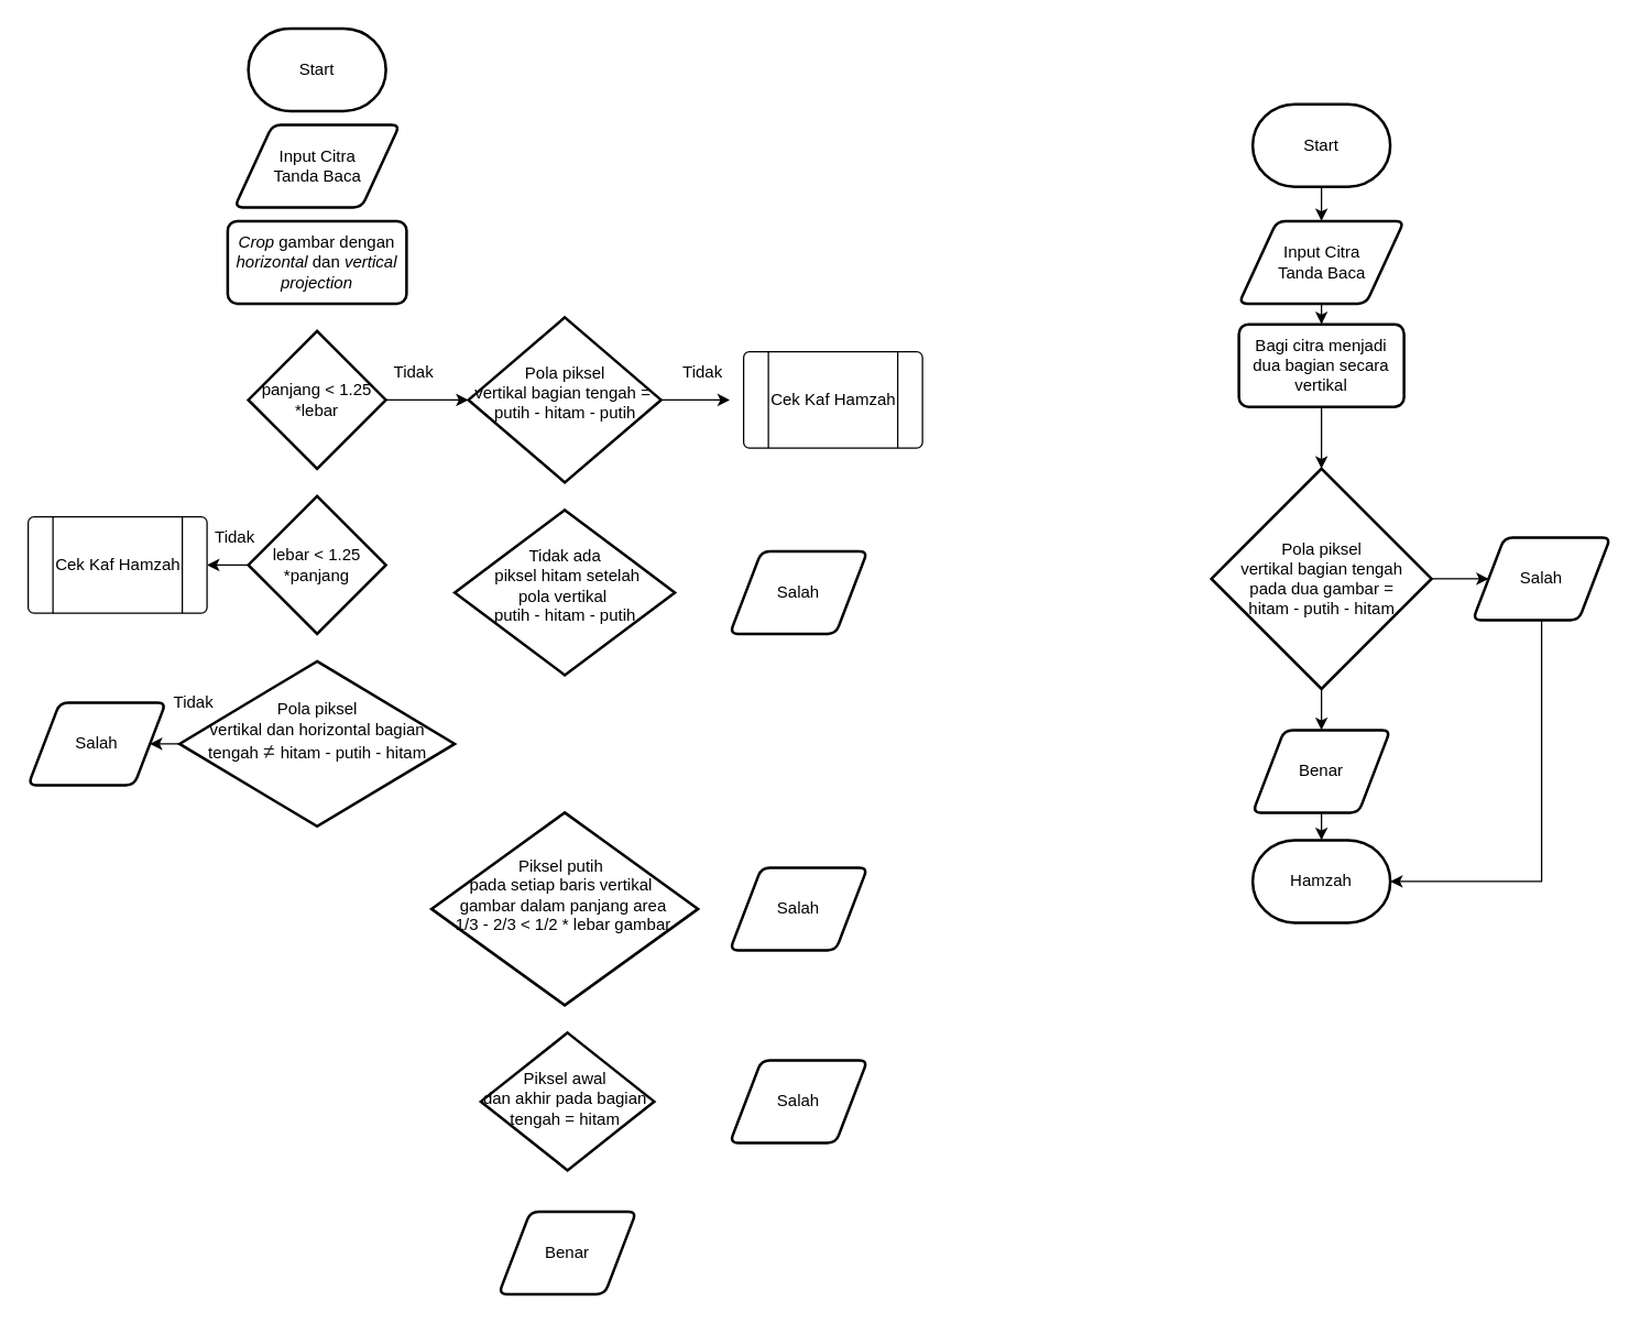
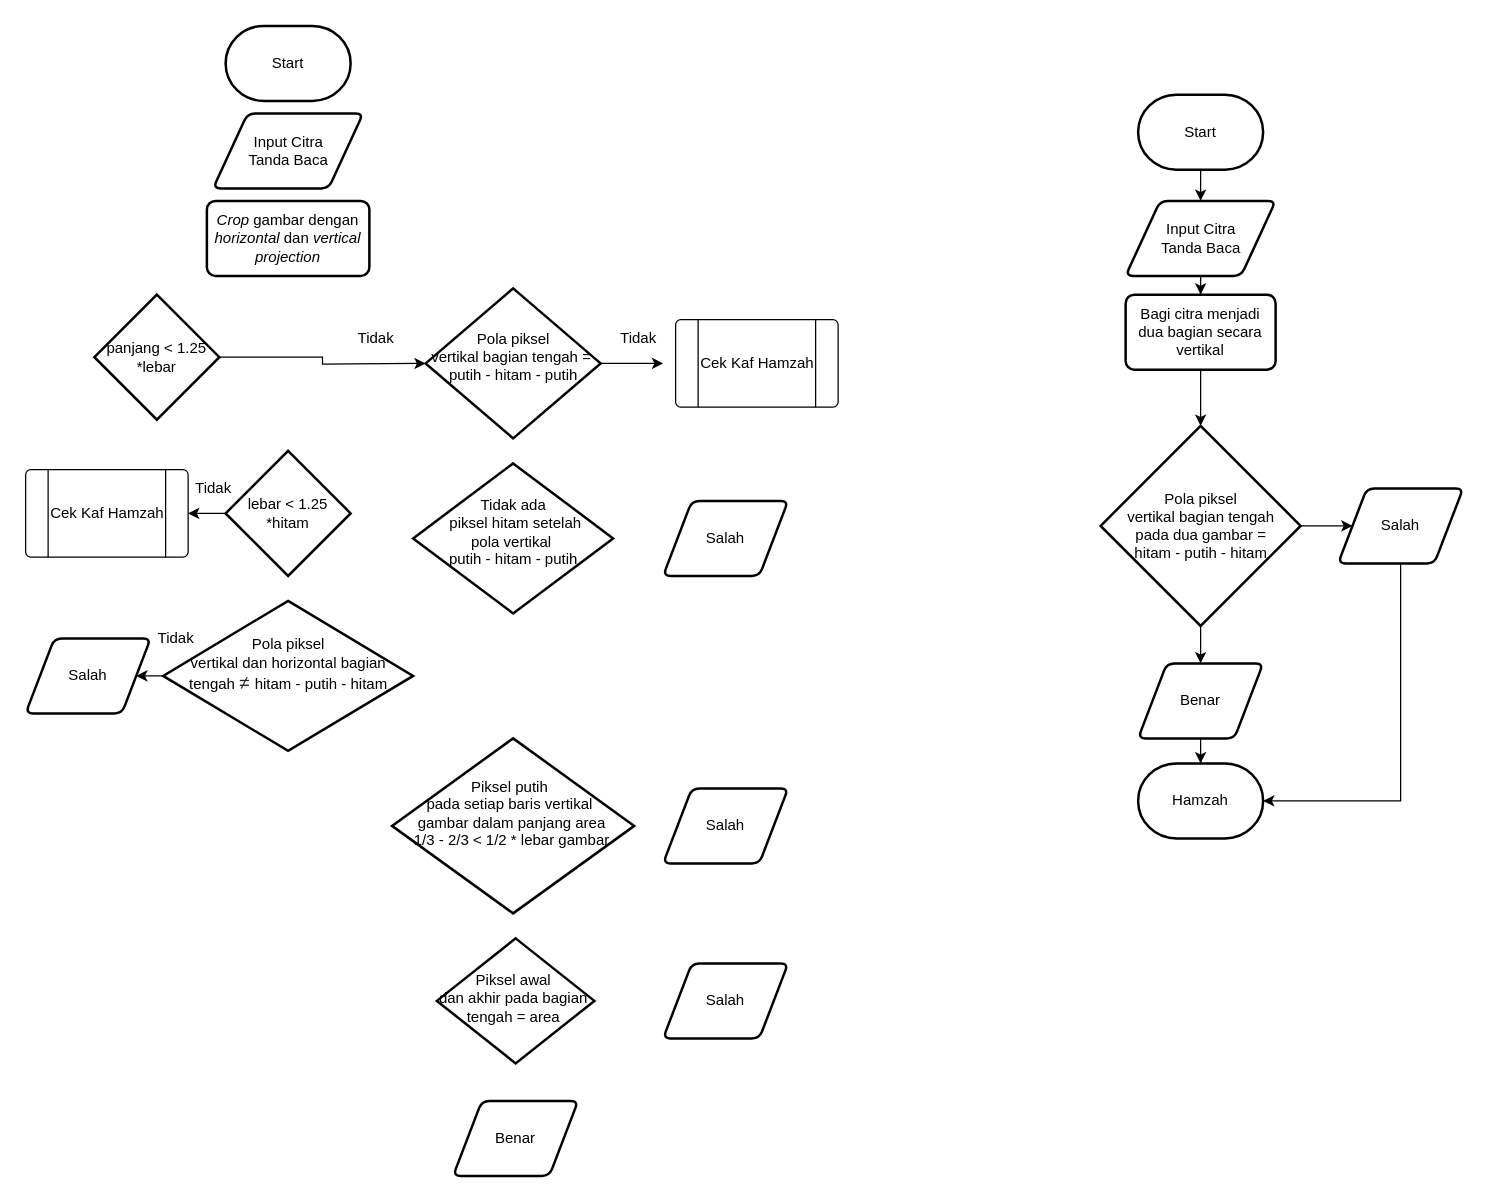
- <mxCell id="6" value="panjang &amp;lt; 1.25 *lebar" style="strokeWidth=2;html=1;shape=mxgraph.flowchart.decision;whiteSpace=wrap;" parent="1" vertex="1"><mxGeometry x="180" y="240" width="100" height="100" as="geometry" /></mxCell>
+ <mxCell id="6" value="panjang &amp;lt; 1.25 *lebar" style="strokeWidth=2;html=1;shape=mxgraph.flowchart.decision;whiteSpace=wrap;" parent="1" vertex="1"><mxGeometry x="75" y="235" width="100" height="100" as="geometry" /></mxCell>
- <mxCell id="44" value="lebar &amp;lt; 1.25 *panjang" style="strokeWidth=2;html=1;shape=mxgraph.flowchart.decision;whiteSpace=wrap;" vertex="1" parent="1"><mxGeometry x="180" y="360" width="100" height="100" as="geometry" /></mxCell>
+ <mxCell id="44" value="lebar &amp;lt; 1.25 *hitam" style="strokeWidth=2;html=1;shape=mxgraph.flowchart.decision;whiteSpace=wrap;" vertex="1" parent="1"><mxGeometry x="180" y="360" width="100" height="100" as="geometry" /></mxCell>
- <mxCell id="40" value="Piksel awal &lt;br&gt;dan akhir pada bagian&lt;br&gt;&amp;nbsp;tengah = hitam&amp;nbsp;" style="text;html=1;align=center;verticalAlign=middle;resizable=0;points=[];;autosize=1;" vertex="1" parent="38"><mxGeometry y="23" width="130" height="50" as="geometry" /></mxCell>
+ <mxCell id="40" value="Piksel awal &lt;br&gt;dan akhir pada bagian&lt;br&gt;&amp;nbsp;tengah = area&amp;nbsp;" style="text;html=1;align=center;verticalAlign=middle;resizable=0;points=[];;autosize=1;" vertex="1" parent="38"><mxGeometry y="23" width="130" height="50" as="geometry" /></mxCell>
